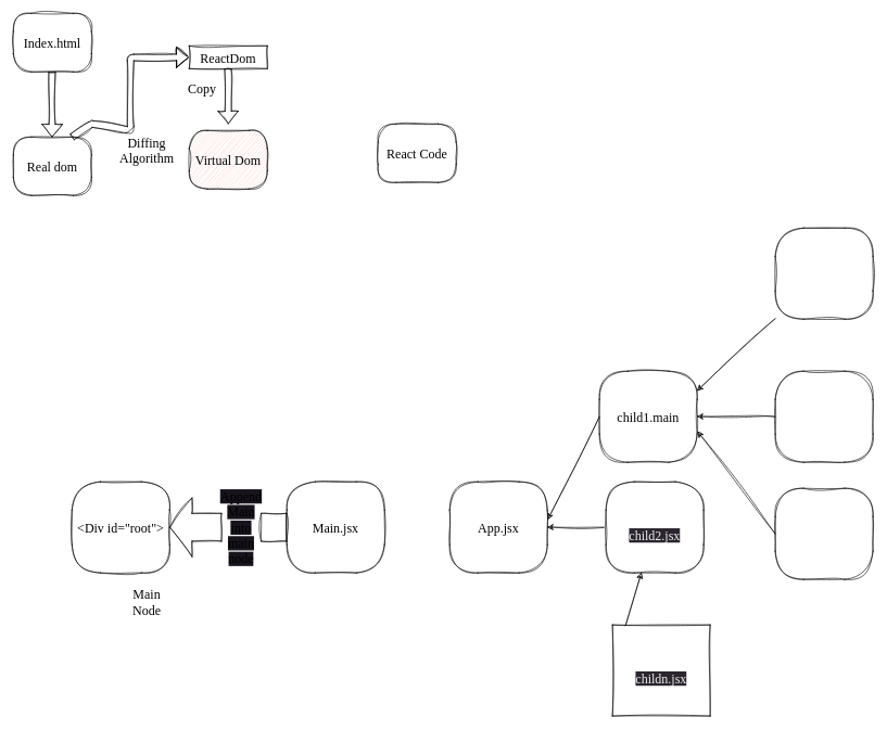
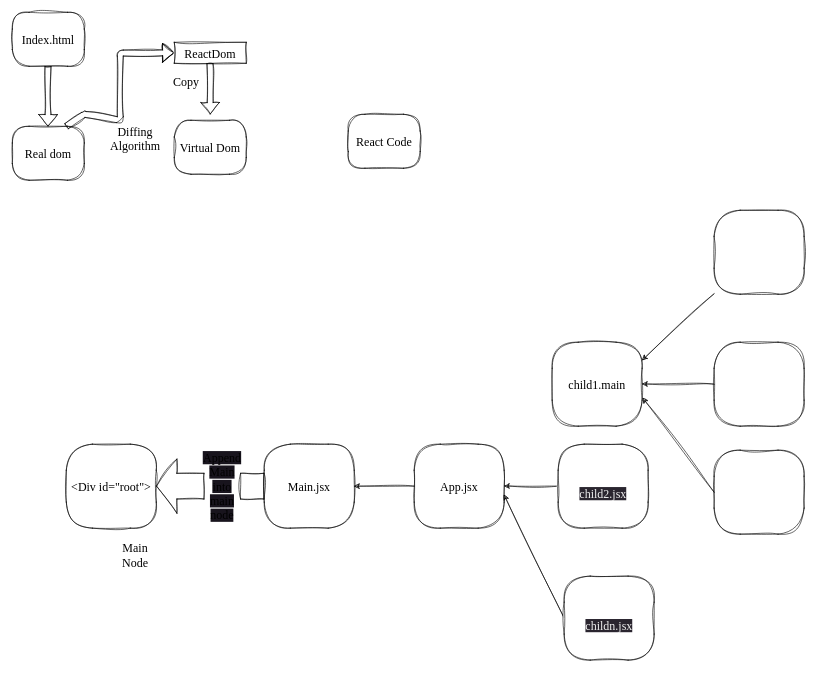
- <mxCell id="8" value="Virtual Dom" style="whiteSpace=wrap;html=1;rounded=1;arcSize=31;sketch=1;hachureGap=4;jiggle=2;curveFitting=1;fontFamily=Architects Daughter;fontSource=https%3A%2F%2Ffonts.googleapis.com%2Fcss%3Ffamily%3DArchitects%2BDaughter;fontSize=20;fillColor=#f8cecc;" parent="1" vertex="1"><mxGeometry x="290" y="200" width="120" height="90" as="geometry" /></mxCell>
+ <mxCell id="8" value="Virtual Dom" style="whiteSpace=wrap;html=1;rounded=1;arcSize=31;sketch=1;hachureGap=4;jiggle=2;curveFitting=1;fontFamily=Architects Daughter;fontSource=https%3A%2F%2Ffonts.googleapis.com%2Fcss%3Ffamily%3DArchitects%2BDaughter;fontSize=20;" parent="1" vertex="1"><mxGeometry x="290" y="200" width="120" height="90" as="geometry" /></mxCell>
- <mxCell id="22" style="edgeStyle=none;sketch=1;hachureGap=4;jiggle=2;curveFitting=1;html=1;exitX=0;exitY=0.5;exitDx=0;exitDy=0;entryX=1.005;entryY=0.412;entryDx=0;entryDy=0;entryPerimeter=0;fontFamily=Architects Daughter;fontSource=https%3A%2F%2Ffonts.googleapis.com%2Fcss%3Ffamily%3DArchitects%2BDaughter;fontSize=16;" edge="1" parent="1" source="23" target="15"><mxGeometry relative="1" as="geometry" /></mxCell>
+ <mxCell id="14" style="edgeStyle=none;sketch=1;hachureGap=4;jiggle=2;curveFitting=1;html=1;exitX=0;exitY=0.5;exitDx=0;exitDy=0;entryX=1;entryY=0.5;entryDx=0;entryDy=0;fontFamily=Architects Daughter;fontSource=https%3A%2F%2Ffonts.googleapis.com%2Fcss%3Ffamily%3DArchitects%2BDaughter;fontSize=16;" edge="1" parent="1" source="15" target="13"><mxGeometry relative="1" as="geometry" /></mxCell>
- <mxCell id="24" style="edgeStyle=none;sketch=1;hachureGap=4;jiggle=2;curveFitting=1;html=1;exitX=0;exitY=0.5;exitDx=0;exitDy=0;fontFamily=Architects Daughter;fontSource=https%3A%2F%2Ffonts.googleapis.com%2Fcss%3Ffamily%3DArchitects%2BDaughter;fontSize=16;" edge="1" parent="1" source="25" target="17"><mxGeometry relative="1" as="geometry" /></mxCell>
+ <mxCell id="24" style="edgeStyle=none;sketch=1;hachureGap=4;jiggle=2;curveFitting=1;html=1;exitX=0;exitY=0.5;exitDx=0;exitDy=0;entryX=0.998;entryY=0.602;entryDx=0;entryDy=0;entryPerimeter=0;fontFamily=Architects Daughter;fontSource=https%3A%2F%2Ffonts.googleapis.com%2Fcss%3Ffamily%3DArchitects%2BDaughter;fontSize=16;" edge="1" parent="1" source="25" target="15"><mxGeometry relative="1" as="geometry" /></mxCell>
- <mxCell id="25" value="&lt;br&gt;&lt;span style=&quot;color: rgb(240, 240, 240); font-family: &amp;quot;Architects Daughter&amp;quot;; font-size: 20px; font-style: normal; font-variant-ligatures: normal; font-variant-caps: normal; font-weight: 400; letter-spacing: normal; orphans: 2; text-align: center; text-indent: 0px; text-transform: none; widows: 2; word-spacing: 0px; -webkit-text-stroke-width: 0px; background-color: rgb(42, 37, 47); text-decoration-thickness: initial; text-decoration-style: initial; text-decoration-color: initial; float: none; display: inline !important;&quot;&gt;childn.jsx&lt;/span&gt;&lt;br&gt;" style="whiteSpace=wrap;html=1;arcSize=31;sketch=1;hachureGap=4;jiggle=2;curveFitting=1;fontFamily=Architects Daughter;fontSource=https%3A%2F%2Ffonts.googleapis.com%2Fcss%3Ffamily%3DArchitects%2BDaughter;fontSize=20;rounded=0;" vertex="1" parent="1"><mxGeometry x="940" y="960" width="150" height="140" as="geometry" /></mxCell>
+ <mxCell id="25" value="&lt;br&gt;&lt;span style=&quot;color: rgb(240, 240, 240); font-family: &amp;quot;Architects Daughter&amp;quot;; font-size: 20px; font-style: normal; font-variant-ligatures: normal; font-variant-caps: normal; font-weight: 400; letter-spacing: normal; orphans: 2; text-align: center; text-indent: 0px; text-transform: none; widows: 2; word-spacing: 0px; -webkit-text-stroke-width: 0px; background-color: rgb(42, 37, 47); text-decoration-thickness: initial; text-decoration-style: initial; text-decoration-color: initial; float: none; display: inline !important;&quot;&gt;childn.jsx&lt;/span&gt;&lt;br&gt;" style="whiteSpace=wrap;html=1;rounded=1;arcSize=31;sketch=1;hachureGap=4;jiggle=2;curveFitting=1;fontFamily=Architects Daughter;fontSource=https%3A%2F%2Ffonts.googleapis.com%2Fcss%3Ffamily%3DArchitects%2BDaughter;fontSize=20;" vertex="1" parent="1"><mxGeometry x="940" y="960" width="150" height="140" as="geometry" /></mxCell>
